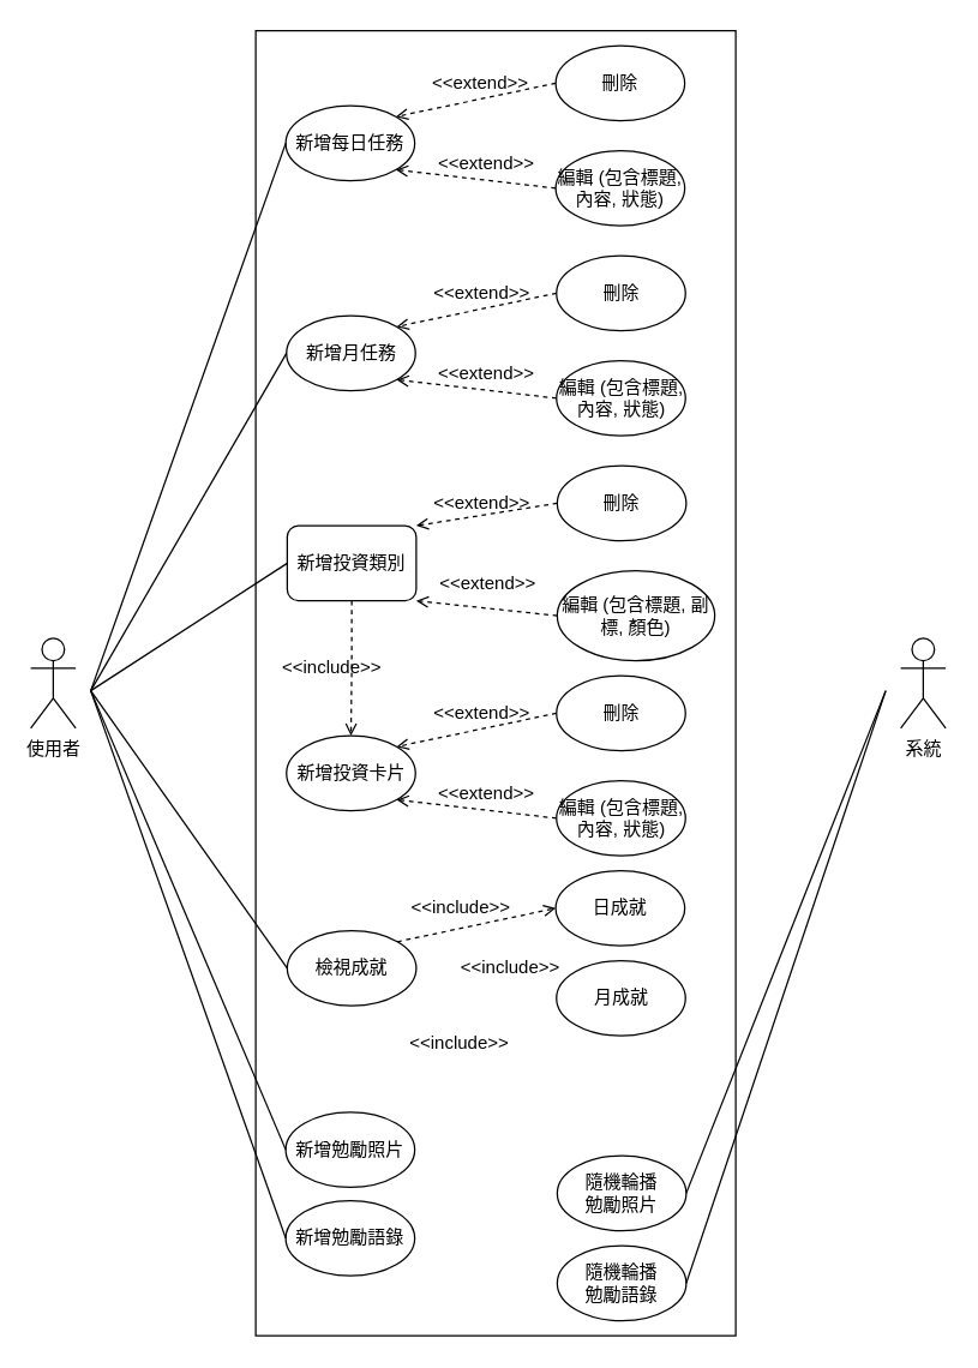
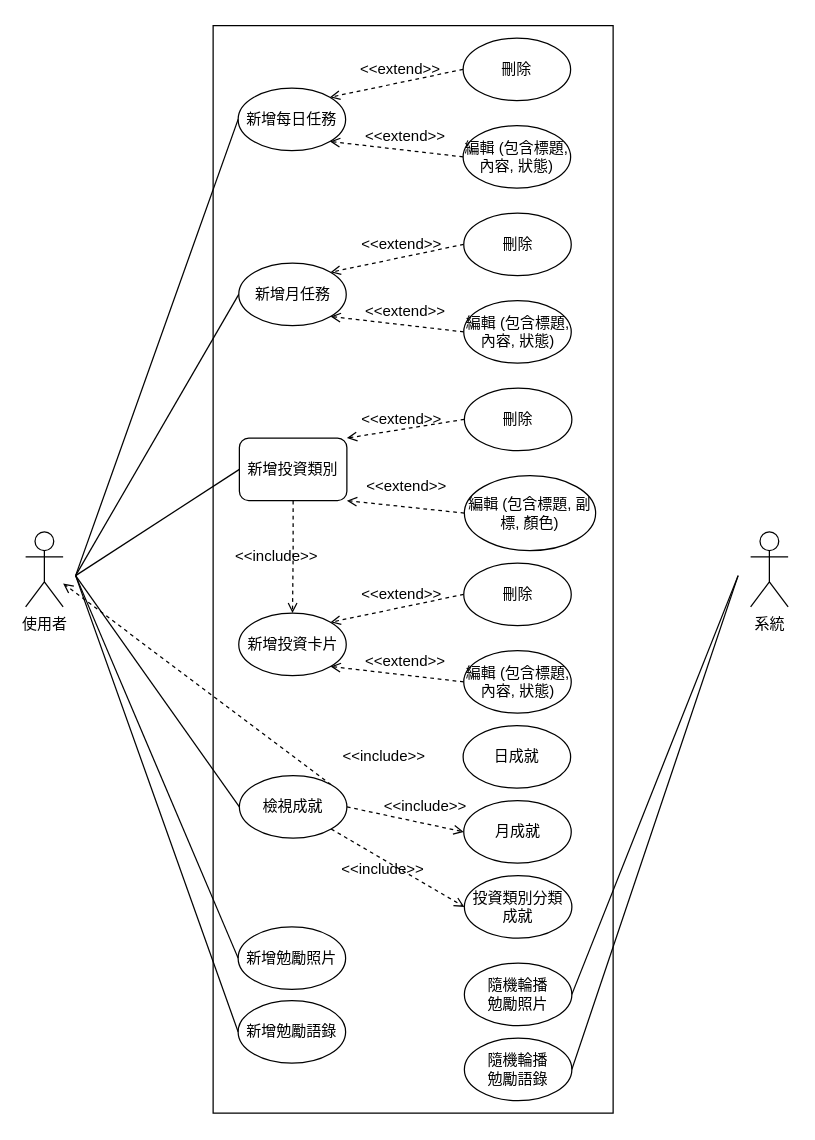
- <mxCell id="34" style="rounded=0;orthogonalLoop=1;jettySize=auto;html=1;exitX=1;exitY=0;exitDx=0;exitDy=0;entryX=0;entryY=0.5;entryDx=0;entryDy=0;dashed=1;endArrow=open;endFill=0;" edge="1" parent="1" source="37" target="38"><mxGeometry relative="1" as="geometry" /></mxCell>
+ <mxCell id="34" style="rounded=0;orthogonalLoop=1;jettySize=auto;html=1;exitX=1;exitY=0;exitDx=0;exitDy=0;dashed=1;endArrow=open;endFill=0;" edge="1" parent="1" source="37" target="3"><mxGeometry relative="1" as="geometry" /></mxCell>
+ <mxCell id="35" style="rounded=0;orthogonalLoop=1;jettySize=auto;html=1;exitX=1;exitY=0.5;exitDx=0;exitDy=0;entryX=0;entryY=0.5;entryDx=0;entryDy=0;dashed=1;endArrow=open;endFill=0;" edge="1" parent="1" source="37" target="39"><mxGeometry relative="1" as="geometry" /></mxCell>
+ <mxCell id="36" style="rounded=0;orthogonalLoop=1;jettySize=auto;html=1;exitX=1;exitY=1;exitDx=0;exitDy=0;entryX=0;entryY=0.5;entryDx=0;entryDy=0;dashed=1;endArrow=open;endFill=0;" edge="1" parent="1" source="37" target="40"><mxGeometry relative="1" as="geometry" /></mxCell>
+ <mxCell id="40" value="投資類別分類&lt;br&gt;成就" style="ellipse;whiteSpace=wrap;html=1;" vertex="1" parent="1"><mxGeometry x="371" y="700" width="86" height="50" as="geometry" /></mxCell>
